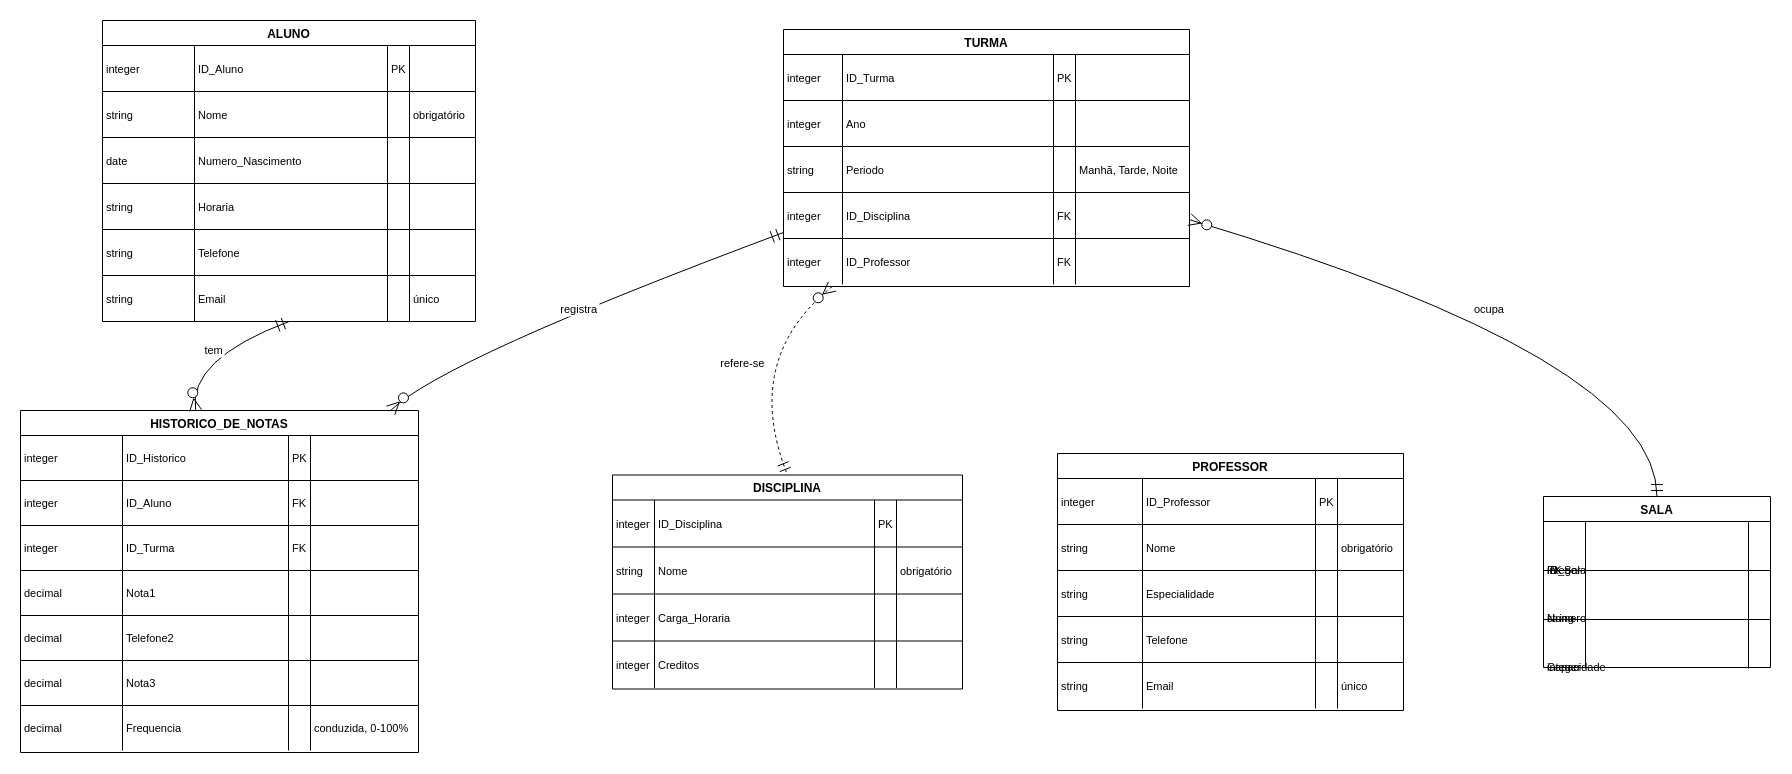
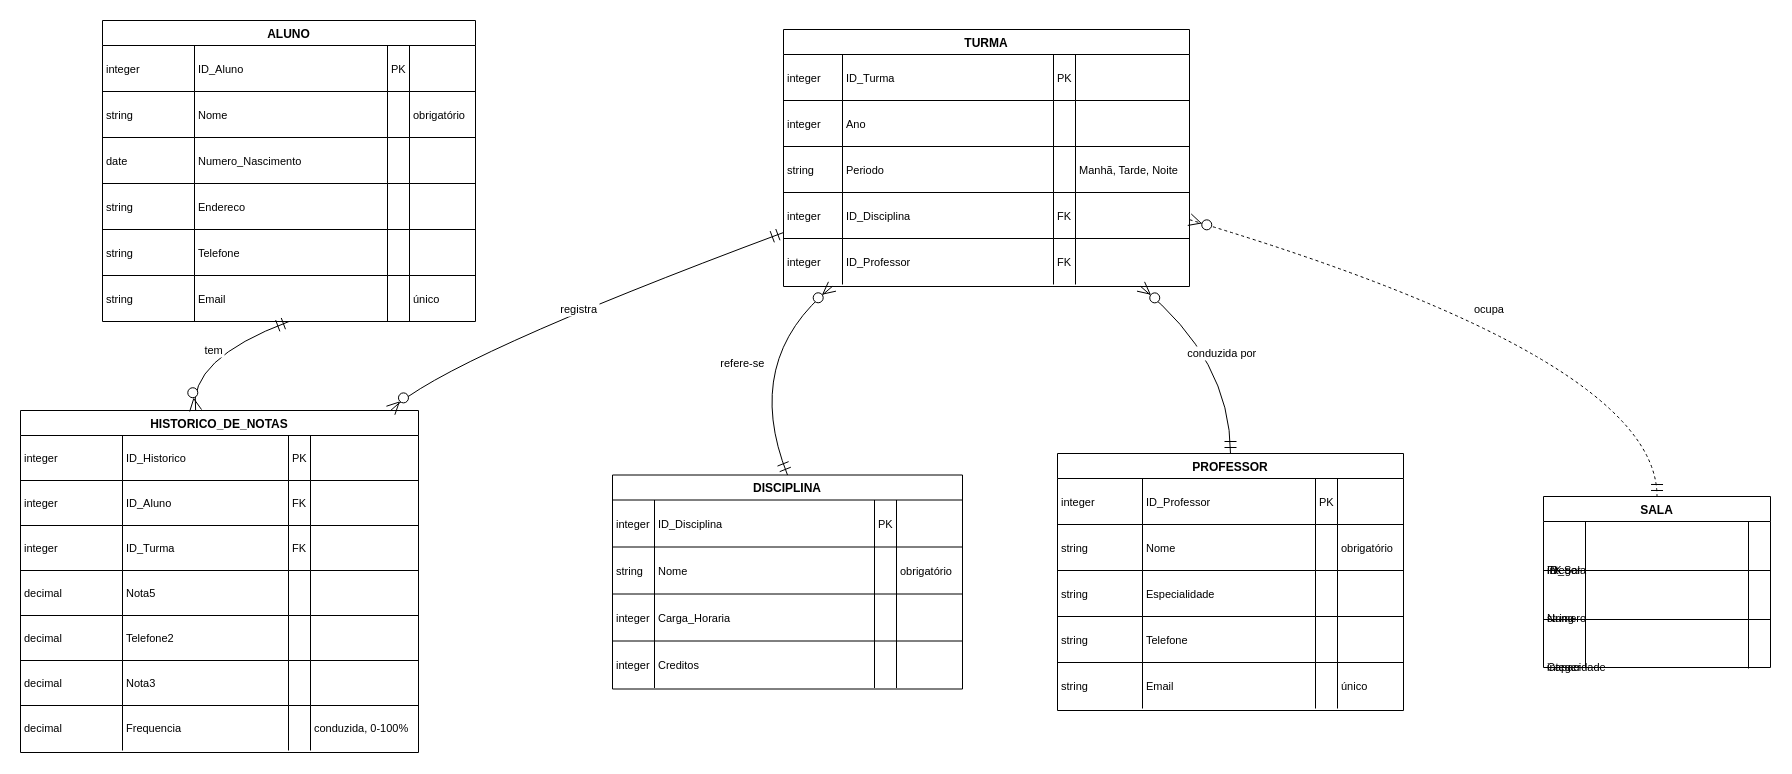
- <mxCell id="20" value="Horaria" style="shape=partialRectangle;connectable=0;fillColor=none;top=0;left=0;bottom=0;right=0;align=left;spacingLeft=2;overflow=hidden;fontSize=11;" parent="18" vertex="1"><mxGeometry x="92" width="193" height="46" as="geometry"><mxRectangle width="193" height="46" as="alternateBounds" /></mxGeometry></mxCell>
+ <mxCell id="20" value="Endereco" style="shape=partialRectangle;connectable=0;fillColor=none;top=0;left=0;bottom=0;right=0;align=left;spacingLeft=2;overflow=hidden;fontSize=11;" parent="18" vertex="1"><mxGeometry x="92" width="193" height="46" as="geometry"><mxRectangle width="193" height="46" as="alternateBounds" /></mxGeometry></mxCell>
- <mxCell id="159" value="ocupa" style="curved=1;startArrow=ERzeroToMany;startSize=10;;endArrow=ERmandOne;endSize=10;;exitX=1;exitY=0.74;entryX=0.5;entryY=0;" parent="1" source="80" target="106" edge="1"><mxGeometry relative="1" as="geometry"><Array as="points"><mxPoint x="1657" y="359" /></Array></mxGeometry></mxCell>
+ <mxCell id="159" value="ocupa" style="curved=1;startArrow=ERzeroToMany;startSize=10;endArrow=ERmandOne;endSize=10;exitX=1;exitY=0.74;entryX=0.5;entryY=0;dashed=1;" parent="1" source="80" target="106" edge="1"><mxGeometry relative="1" as="geometry"><Array as="points"><mxPoint x="1657" y="359" /></Array></mxGeometry></mxCell>
+ <mxCell id="158" value="conduzida por" style="curved=1;startArrow=ERzeroToMany;startSize=10;;endArrow=ERmandOne;endSize=10;;exitX=0.88;exitY=1;entryX=0.5;entryY=0;" parent="1" source="80" target="33" edge="1"><mxGeometry relative="1" as="geometry"><Array as="points"><mxPoint x="1230" y="359" /></Array></mxGeometry></mxCell>
- <mxCell id="157" value="refere-se" style="curved=1;startArrow=ERzeroToMany;startSize=10;endArrow=ERmandOne;endSize=10;exitX=0.12;exitY=1;entryX=0.5;entryY=0;dashed=1;" parent="1" source="80" target="59" edge="1"><mxGeometry relative="1" as="geometry"><Array as="points"><mxPoint x="741" y="359" /></Array></mxGeometry></mxCell>
+ <mxCell id="157" value="refere-se" style="curved=1;startArrow=ERzeroToMany;startSize=10;;endArrow=ERmandOne;endSize=10;;exitX=0.12;exitY=1;entryX=0.5;entryY=0;" parent="1" source="80" target="59" edge="1"><mxGeometry relative="1" as="geometry"><Array as="points"><mxPoint x="741" y="359" /></Array></mxGeometry></mxCell>
- <mxCell id="137" value="Nota1" style="shape=partialRectangle;connectable=0;fillColor=none;top=0;left=0;bottom=0;right=0;align=left;spacingLeft=2;overflow=hidden;fontSize=11;" parent="135" vertex="1"><mxGeometry x="102" width="166" height="45" as="geometry"><mxRectangle width="166" height="45" as="alternateBounds" /></mxGeometry></mxCell>
+ <mxCell id="137" value="Nota5" style="shape=partialRectangle;connectable=0;fillColor=none;top=0;left=0;bottom=0;right=0;align=left;spacingLeft=2;overflow=hidden;fontSize=11;" parent="135" vertex="1"><mxGeometry x="102" width="166" height="45" as="geometry"><mxRectangle width="166" height="45" as="alternateBounds" /></mxGeometry></mxCell>
